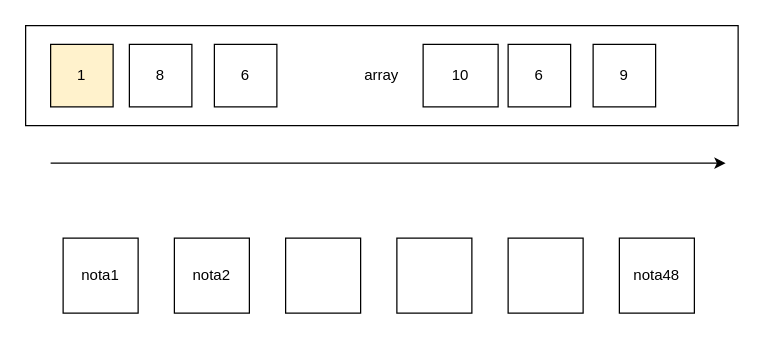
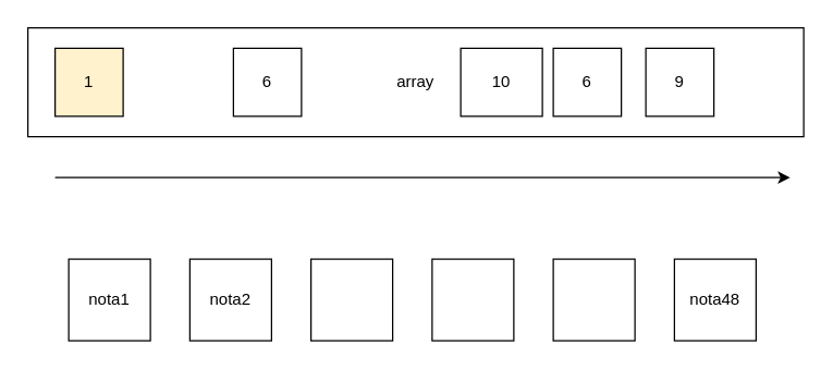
- <mxCell id="10" value="8" style="rounded=0;whiteSpace=wrap;html=1;" vertex="1" parent="1"><mxGeometry x="103" y="35" width="50" height="50" as="geometry" /></mxCell>
